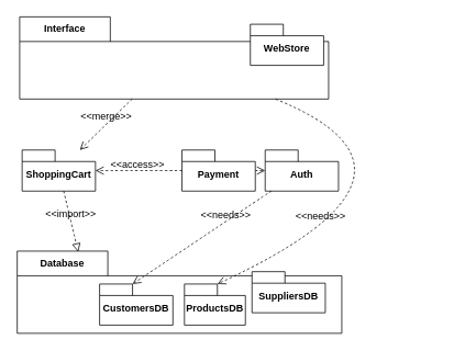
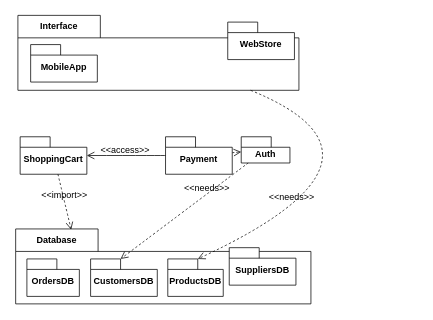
+ <mxCell id="4" value="MobileApp" style="shape=folder;fontStyle=1;spacingTop=10;tabWidth=40;tabHeight=14;tabPosition=left;html=1;whiteSpace=wrap;" parent="2" vertex="1"><mxGeometry x="17" y="39" width="89" height="50" as="geometry" /></mxCell>
- <mxCell id="16" value="&amp;lt;&amp;lt;merge&amp;gt;&amp;gt;" style="endArrow=open;startArrow=none;endFill=0;startFill=0;endSize=8;html=1;verticalAlign=bottom;dashed=1;labelBackgroundColor=none;rounded=0;fontSize=12;curved=1;" parent="1" source="2" target="9" edge="1"><mxGeometry width="160" relative="1" as="geometry"><mxPoint x="195" y="250" as="sourcePoint" /><mxPoint x="355" y="250" as="targetPoint" /></mxGeometry></mxCell>
- <mxCell id="17" value="&amp;lt;&amp;lt;access&amp;gt;&amp;gt;" style="endArrow=open;startArrow=none;endFill=0;startFill=0;endSize=8;html=1;verticalAlign=bottom;dashed=1;labelBackgroundColor=none;rounded=0;fontSize=12;curved=1;" parent="1" source="8" target="9" edge="1"><mxGeometry x="0.035" y="2" width="160" relative="1" as="geometry"><mxPoint x="233" y="130" as="sourcePoint" /><mxPoint x="247" y="192" as="targetPoint" /><mxPoint as="offset" /></mxGeometry></mxCell>
+ <mxCell id="17" value="&amp;lt;&amp;lt;access&amp;gt;&amp;gt;" style="endArrow=open;startArrow=none;endFill=0;startFill=0;endSize=8;html=1;verticalAlign=bottom;dashed=0;labelBackgroundColor=none;rounded=0;fontSize=12;curved=1;" parent="1" source="8" target="9" edge="1"><mxGeometry x="0.035" y="2" width="160" relative="1" as="geometry"><mxPoint x="233" y="130" as="sourcePoint" /><mxPoint x="247" y="192" as="targetPoint" /><mxPoint as="offset" /></mxGeometry></mxCell>
- <mxCell id="6" value="Auth" style="shape=folder;fontStyle=1;spacingTop=10;tabWidth=40;tabHeight=14;tabPosition=left;html=1;whiteSpace=wrap;" parent="1" vertex="1"><mxGeometry x="321" y="182" width="89" height="50" as="geometry" /></mxCell>
+ <mxCell id="6" value="Auth" style="shape=folder;fontStyle=1;spacingTop=10;tabWidth=40;tabHeight=14;tabPosition=left;html=1;whiteSpace=wrap;" parent="1" vertex="1"><mxGeometry x="321" y="182" width="65" height="35" as="geometry" /></mxCell>
- <mxCell id="18" value="&amp;lt;&amp;lt;import&amp;gt;&amp;gt;" style="endArrow=block;startArrow=none;endFill=0;startFill=0;endSize=8;html=1;verticalAlign=bottom;dashed=1;labelBackgroundColor=none;rounded=0;fontSize=12;curved=1;entryX=0.188;entryY=0.01;entryDx=0;entryDy=0;entryPerimeter=0;" parent="1" source="9" target="10" edge="1"><mxGeometry width="160" relative="1" as="geometry"><mxPoint x="169" y="130" as="sourcePoint" /><mxPoint x="106" y="192" as="targetPoint" /></mxGeometry></mxCell>
+ <mxCell id="18" value="&amp;lt;&amp;lt;import&amp;gt;&amp;gt;" style="endArrow=open;startArrow=none;endFill=0;startFill=0;endSize=8;html=1;verticalAlign=bottom;dashed=1;labelBackgroundColor=none;rounded=0;fontSize=12;curved=1;entryX=0.188;entryY=0.01;entryDx=0;entryDy=0;entryPerimeter=0;" parent="1" source="9" target="10" edge="1"><mxGeometry width="160" relative="1" as="geometry"><mxPoint x="169" y="130" as="sourcePoint" /><mxPoint x="106" y="192" as="targetPoint" /></mxGeometry></mxCell>
+ <mxCell id="14" value="OrdersDB" style="shape=folder;fontStyle=1;spacingTop=10;tabWidth=40;tabHeight=14;tabPosition=left;html=1;whiteSpace=wrap;" parent="10" vertex="1"><mxGeometry x="15" y="40" width="70" height="50" as="geometry" /></mxCell>
